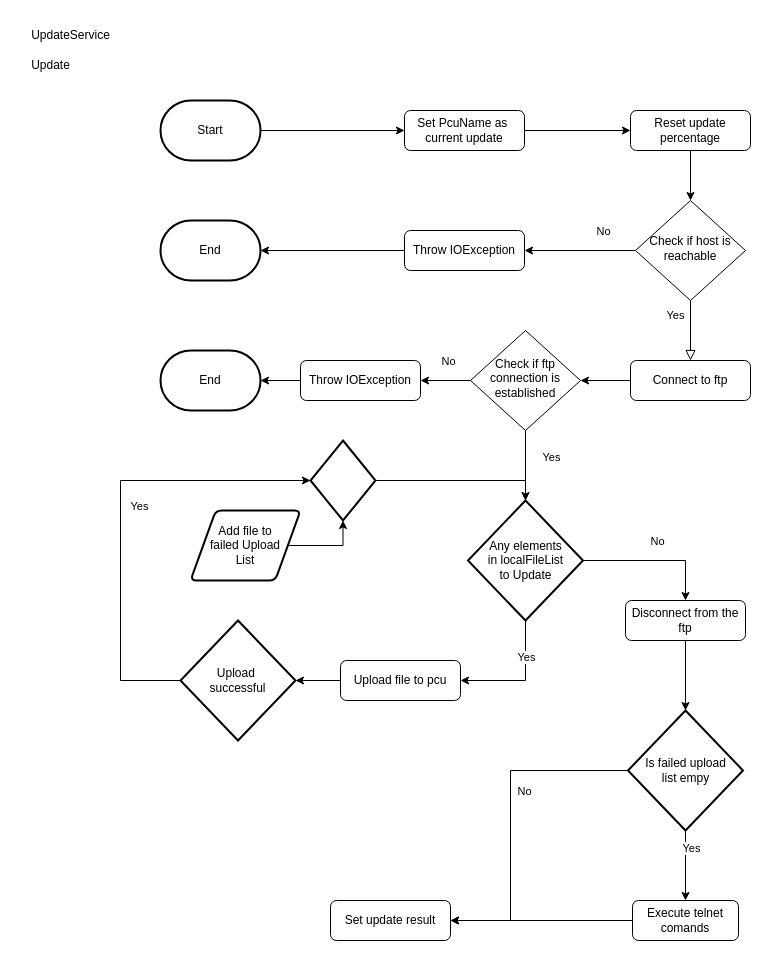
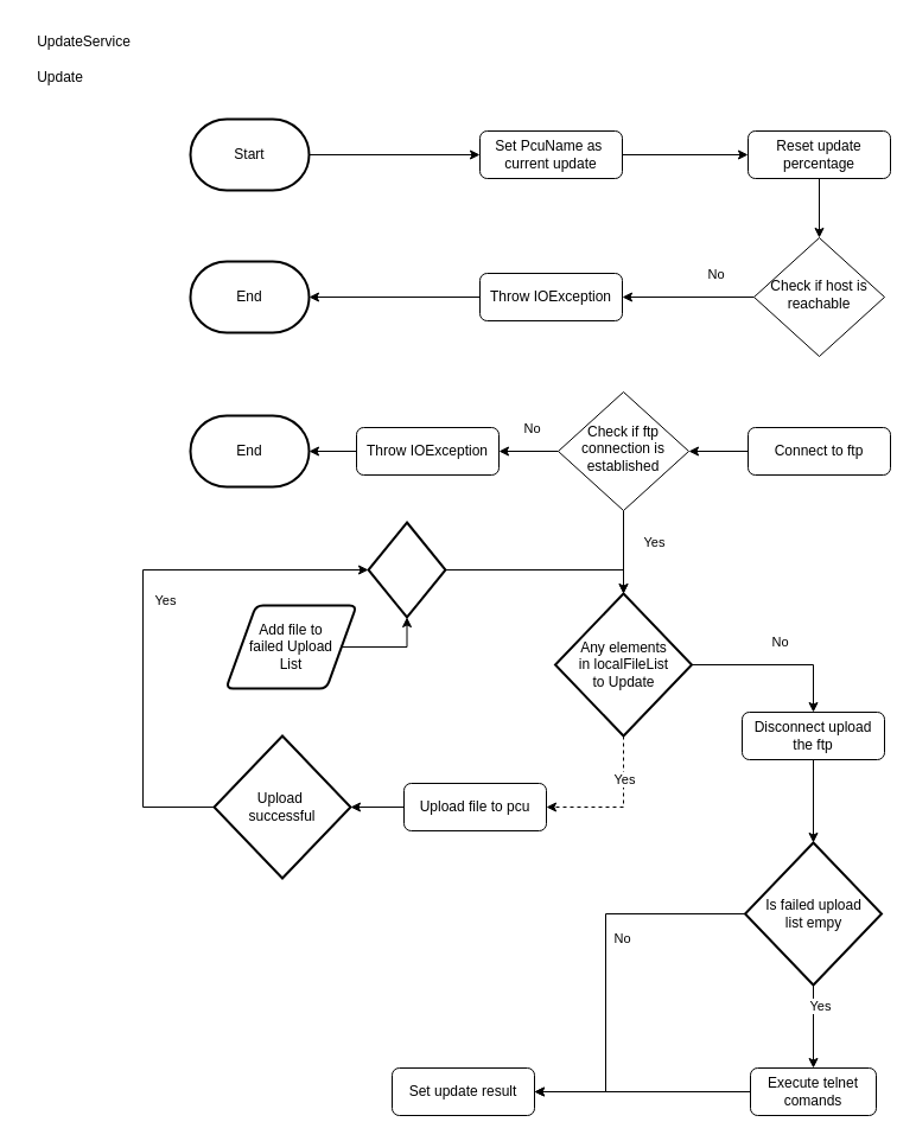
- <mxCell id="10" value="Yes" style="edgeStyle=orthogonalEdgeStyle;rounded=0;html=1;jettySize=auto;orthogonalLoop=1;fontSize=11;endArrow=block;endFill=0;endSize=8;strokeWidth=1;shadow=0;labelBackgroundColor=none;entryX=0.5;entryY=0;entryDx=0;entryDy=0;exitX=0.5;exitY=1;exitDx=0;exitDy=0;" parent="1" source="8" target="12" edge="1"><mxGeometry x="-0.5" y="-15" relative="1" as="geometry"><mxPoint as="offset" /><mxPoint x="255" y="440" as="sourcePoint" /><mxPoint x="255" y="510" as="targetPoint" /></mxGeometry></mxCell>
- <mxCell id="42" value="Disconnect from the ftp" style="rounded=1;whiteSpace=wrap;html=1;fontSize=12;glass=0;strokeWidth=1;shadow=0;" vertex="1" parent="1"><mxGeometry x="625" y="600" width="120" height="40" as="geometry" /></mxCell>
+ <mxCell id="42" value="Disconnect upload the ftp" style="rounded=1;whiteSpace=wrap;html=1;fontSize=12;glass=0;strokeWidth=1;shadow=0;" vertex="1" parent="1"><mxGeometry x="625" y="600" width="120" height="40" as="geometry" /></mxCell>
- <mxCell id="27" style="edgeStyle=orthogonalEdgeStyle;rounded=0;orthogonalLoop=1;jettySize=auto;html=1;entryX=1;entryY=0.5;entryDx=0;entryDy=0;exitX=0.5;exitY=1;exitDx=0;exitDy=0;exitPerimeter=0;" parent="1" source="31" target="32" edge="1"><mxGeometry relative="1" as="geometry" /></mxCell>
+ <mxCell id="27" style="edgeStyle=orthogonalEdgeStyle;rounded=0;orthogonalLoop=1;jettySize=auto;html=1;entryX=1;entryY=0.5;entryDx=0;entryDy=0;exitX=0.5;exitY=1;exitDx=0;exitDy=0;exitPerimeter=0;dashed=1;" parent="1" source="31" target="32" edge="1"><mxGeometry relative="1" as="geometry" /></mxCell>
